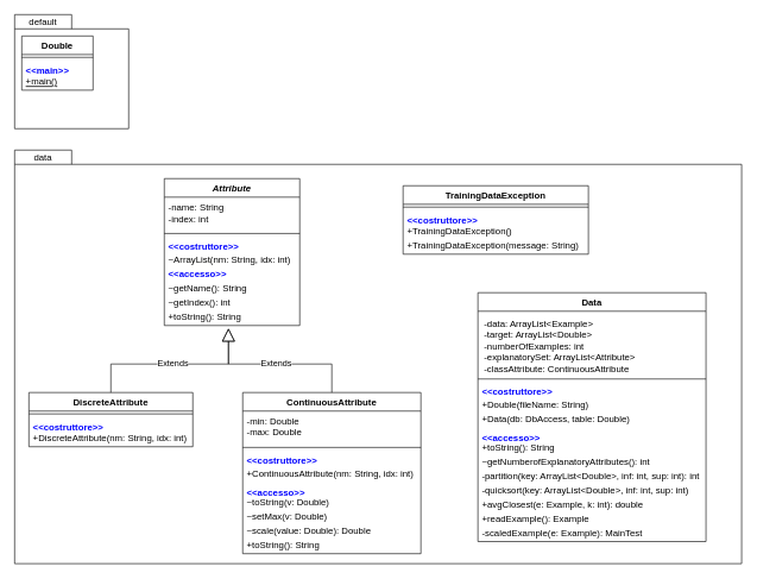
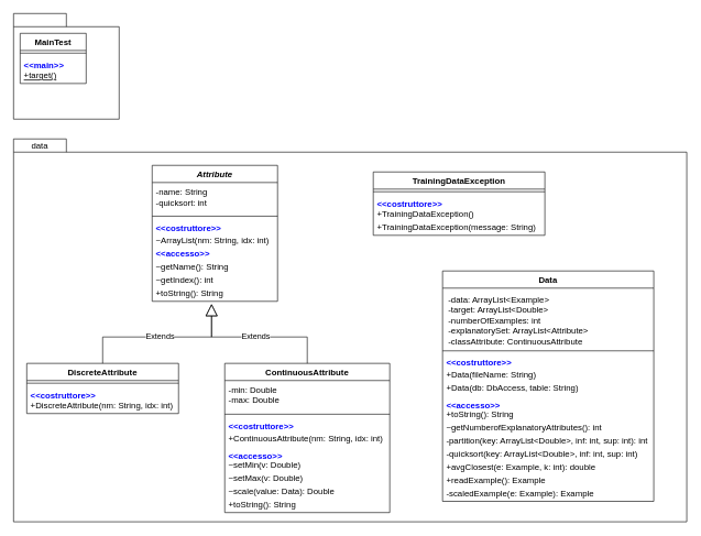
- <mxCell id="3" value="&lt;font style=&quot;font-size: 13px;&quot;&gt;default&lt;/font&gt;" style="text;html=1;strokeColor=none;fillColor=none;align=center;verticalAlign=middle;whiteSpace=wrap;rounded=0;" parent="1" vertex="1"><mxGeometry x="30" y="20" width="60" height="20" as="geometry" /></mxCell>
- <mxCell id="6" value="Double" style="swimlane;fontStyle=1;align=center;verticalAlign=top;childLayout=stackLayout;horizontal=1;startSize=26;horizontalStack=0;resizeParent=1;resizeParentMax=0;resizeLast=0;collapsible=1;marginBottom=0;fontFamily=Helvetica;fontSize=13;fontColor=#000000;" parent="1" vertex="1"><mxGeometry x="30" y="50" width="100" height="76" as="geometry" /></mxCell>
+ <mxCell id="6" value="MainTest" style="swimlane;fontStyle=1;align=center;verticalAlign=top;childLayout=stackLayout;horizontal=1;startSize=26;horizontalStack=0;resizeParent=1;resizeParentMax=0;resizeLast=0;collapsible=1;marginBottom=0;fontFamily=Helvetica;fontSize=13;fontColor=#000000;" parent="1" vertex="1"><mxGeometry x="30" y="50" width="100" height="76" as="geometry" /></mxCell>
- <mxCell id="9" value="+main()" style="text;strokeColor=none;fillColor=none;align=left;verticalAlign=top;spacingLeft=4;spacingRight=4;overflow=hidden;rotatable=0;points=[[0,0.5],[1,0.5]];portConstraint=eastwest;fontFamily=Helvetica;fontSize=13;fontColor=#000000;fontStyle=4" parent="6" vertex="1"><mxGeometry y="50" width="100" height="26" as="geometry" /></mxCell>
+ <mxCell id="9" value="+target()" style="text;strokeColor=none;fillColor=none;align=left;verticalAlign=top;spacingLeft=4;spacingRight=4;overflow=hidden;rotatable=0;points=[[0,0.5],[1,0.5]];portConstraint=eastwest;fontFamily=Helvetica;fontSize=13;fontColor=#000000;fontStyle=4" parent="6" vertex="1"><mxGeometry y="50" width="100" height="26" as="geometry" /></mxCell>
- <mxCell id="11" value="-name: String&#10;-index: int" style="text;strokeColor=none;fillColor=none;align=left;verticalAlign=top;spacingLeft=4;spacingRight=4;overflow=hidden;rotatable=0;points=[[0,0.5],[1,0.5]];portConstraint=eastwest;fontFamily=Helvetica;fontSize=13;fontColor=#000000;" parent="10" vertex="1"><mxGeometry y="26" width="190" height="47" as="geometry" /></mxCell>
+ <mxCell id="11" value="-name: String&#10;-quicksort: int" style="text;strokeColor=none;fillColor=none;align=left;verticalAlign=top;spacingLeft=4;spacingRight=4;overflow=hidden;rotatable=0;points=[[0,0.5],[1,0.5]];portConstraint=eastwest;fontFamily=Helvetica;fontSize=13;fontColor=#000000;" parent="10" vertex="1"><mxGeometry y="26" width="190" height="47" as="geometry" /></mxCell>
- <mxCell id="42" value="+Double(fileName: String)" style="text;strokeColor=none;fillColor=none;align=left;verticalAlign=top;spacingLeft=4;spacingRight=4;overflow=hidden;rotatable=0;points=[[0,0.5],[1,0.5]];portConstraint=eastwest;labelBackgroundColor=none;fontFamily=Helvetica;fontSize=13;fontColor=#000000;" parent="38" vertex="1"><mxGeometry y="143" width="320" height="20" as="geometry" /></mxCell>
+ <mxCell id="42" value="+Data(fileName: String)" style="text;strokeColor=none;fillColor=none;align=left;verticalAlign=top;spacingLeft=4;spacingRight=4;overflow=hidden;rotatable=0;points=[[0,0.5],[1,0.5]];portConstraint=eastwest;labelBackgroundColor=none;fontFamily=Helvetica;fontSize=13;fontColor=#000000;" parent="38" vertex="1"><mxGeometry y="143" width="320" height="20" as="geometry" /></mxCell>
- <mxCell id="43" value="+Data(db: DbAccess, table: Double)" style="text;strokeColor=none;fillColor=none;align=left;verticalAlign=top;spacingLeft=4;spacingRight=4;overflow=hidden;rotatable=0;points=[[0,0.5],[1,0.5]];portConstraint=eastwest;labelBackgroundColor=none;fontFamily=Helvetica;fontSize=13;fontColor=#000000;" parent="38" vertex="1"><mxGeometry y="163" width="320" height="26" as="geometry" /></mxCell>
+ <mxCell id="43" value="+Data(db: DbAccess, table: String)" style="text;strokeColor=none;fillColor=none;align=left;verticalAlign=top;spacingLeft=4;spacingRight=4;overflow=hidden;rotatable=0;points=[[0,0.5],[1,0.5]];portConstraint=eastwest;labelBackgroundColor=none;fontFamily=Helvetica;fontSize=13;fontColor=#000000;" parent="38" vertex="1"><mxGeometry y="163" width="320" height="26" as="geometry" /></mxCell>
- <mxCell id="29" value="~toString(v: Double)" style="text;strokeColor=none;fillColor=none;align=left;verticalAlign=top;spacingLeft=4;spacingRight=4;overflow=hidden;rotatable=0;points=[[0,0.5],[1,0.5]];portConstraint=eastwest;labelBackgroundColor=none;fontFamily=Helvetica;fontSize=13;fontColor=#000000;" parent="23" vertex="1"><mxGeometry y="140" width="250" height="20" as="geometry" /></mxCell>
+ <mxCell id="29" value="~setMin(v: Double)" style="text;strokeColor=none;fillColor=none;align=left;verticalAlign=top;spacingLeft=4;spacingRight=4;overflow=hidden;rotatable=0;points=[[0,0.5],[1,0.5]];portConstraint=eastwest;labelBackgroundColor=none;fontFamily=Helvetica;fontSize=13;fontColor=#000000;" parent="23" vertex="1"><mxGeometry y="140" width="250" height="20" as="geometry" /></mxCell>
- <mxCell id="31" value="~scale(value: Double): Double" style="text;strokeColor=none;fillColor=none;align=left;verticalAlign=top;spacingLeft=4;spacingRight=4;overflow=hidden;rotatable=0;points=[[0,0.5],[1,0.5]];portConstraint=eastwest;labelBackgroundColor=none;fontFamily=Helvetica;fontSize=13;fontColor=#000000;" parent="23" vertex="1"><mxGeometry y="180" width="250" height="20" as="geometry" /></mxCell>
+ <mxCell id="31" value="~scale(value: Data): Double" style="text;strokeColor=none;fillColor=none;align=left;verticalAlign=top;spacingLeft=4;spacingRight=4;overflow=hidden;rotatable=0;points=[[0,0.5],[1,0.5]];portConstraint=eastwest;labelBackgroundColor=none;fontFamily=Helvetica;fontSize=13;fontColor=#000000;" parent="23" vertex="1"><mxGeometry y="180" width="250" height="20" as="geometry" /></mxCell>
- <mxCell id="51" value="-scaledExample(e: Example): MainTest" style="text;strokeColor=none;fillColor=none;align=left;verticalAlign=top;spacingLeft=4;spacingRight=4;overflow=hidden;rotatable=0;points=[[0,0.5],[1,0.5]];portConstraint=eastwest;labelBackgroundColor=none;fontFamily=Helvetica;fontSize=13;fontColor=#000000;" parent="38" vertex="1"><mxGeometry y="323" width="320" height="26" as="geometry" /></mxCell>
+ <mxCell id="51" value="-scaledExample(e: Example): Example" style="text;strokeColor=none;fillColor=none;align=left;verticalAlign=top;spacingLeft=4;spacingRight=4;overflow=hidden;rotatable=0;points=[[0,0.5],[1,0.5]];portConstraint=eastwest;labelBackgroundColor=none;fontFamily=Helvetica;fontSize=13;fontColor=#000000;" parent="38" vertex="1"><mxGeometry y="323" width="320" height="26" as="geometry" /></mxCell>
